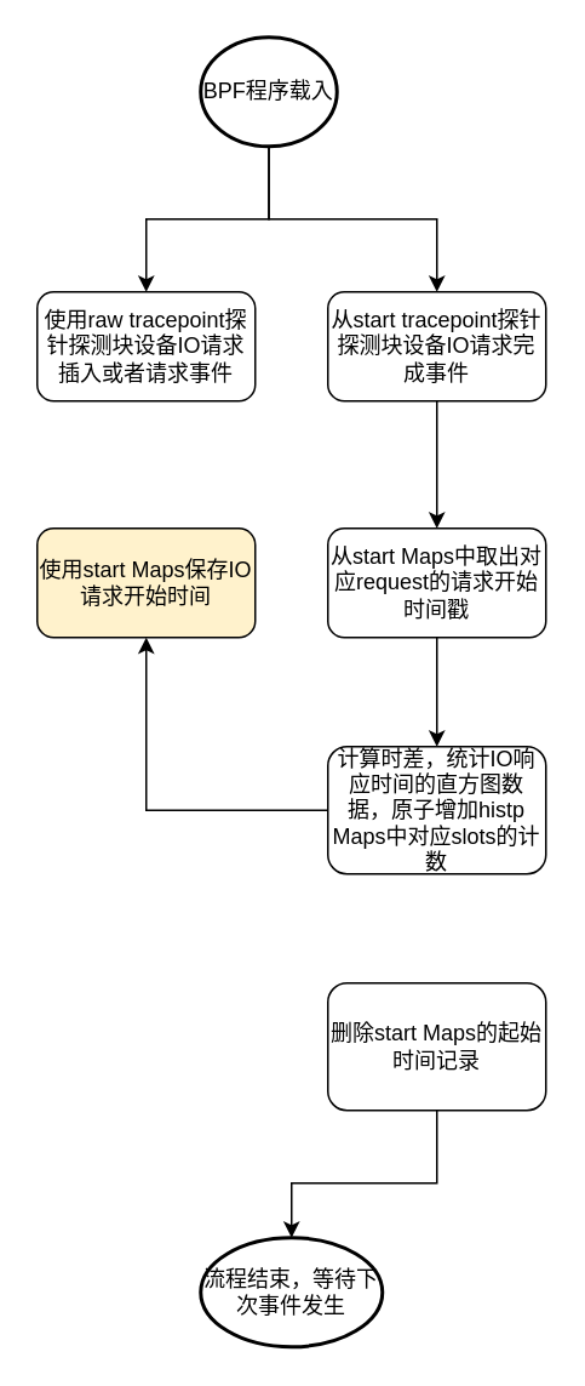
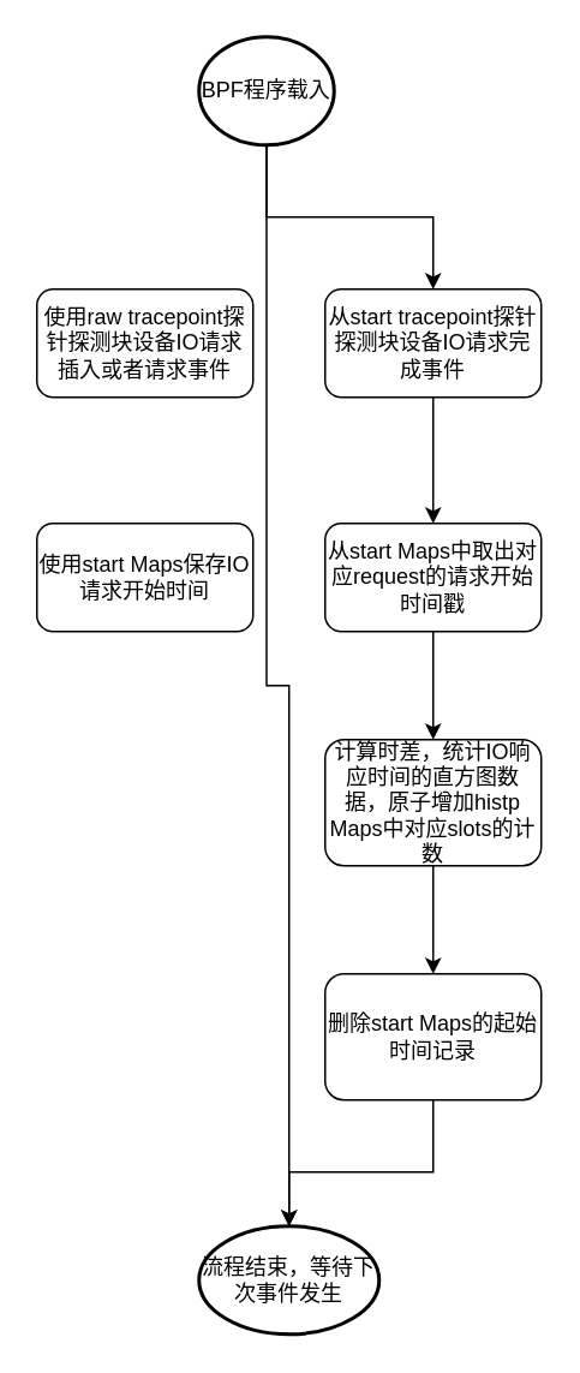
- <mxCell id="2" style="edgeStyle=orthogonalEdgeStyle;rounded=0;orthogonalLoop=1;jettySize=auto;html=1;" edge="1" parent="1" source="4" target="5"><mxGeometry relative="1" as="geometry" /></mxCell>
+ <mxCell id="2" style="edgeStyle=orthogonalEdgeStyle;rounded=0;orthogonalLoop=1;jettySize=auto;html=1;" edge="1" parent="1" source="4" target="15"><mxGeometry relative="1" as="geometry" /></mxCell>
- <mxCell id="8" value="使用start Maps保存IO请求开始时间" style="rounded=1;whiteSpace=wrap;html=1;fontSize=12;glass=0;strokeWidth=1;shadow=0;fillColor=#fff2cc;" vertex="1" parent="1"><mxGeometry x="20" y="290" width="120" height="60" as="geometry" /></mxCell>
+ <mxCell id="8" value="使用start Maps保存IO请求开始时间" style="rounded=1;whiteSpace=wrap;html=1;fontSize=12;glass=0;strokeWidth=1;shadow=0;" vertex="1" parent="1"><mxGeometry x="20" y="290" width="120" height="60" as="geometry" /></mxCell>
- <mxCell id="11" style="edgeStyle=orthogonalEdgeStyle;rounded=0;orthogonalLoop=1;jettySize=auto;html=1;" edge="1" parent="1" source="12" target="8"><mxGeometry relative="1" as="geometry" /></mxCell>
+ <mxCell id="11" style="edgeStyle=orthogonalEdgeStyle;rounded=0;orthogonalLoop=1;jettySize=auto;html=1;" edge="1" parent="1" source="12" target="14"><mxGeometry relative="1" as="geometry" /></mxCell>
